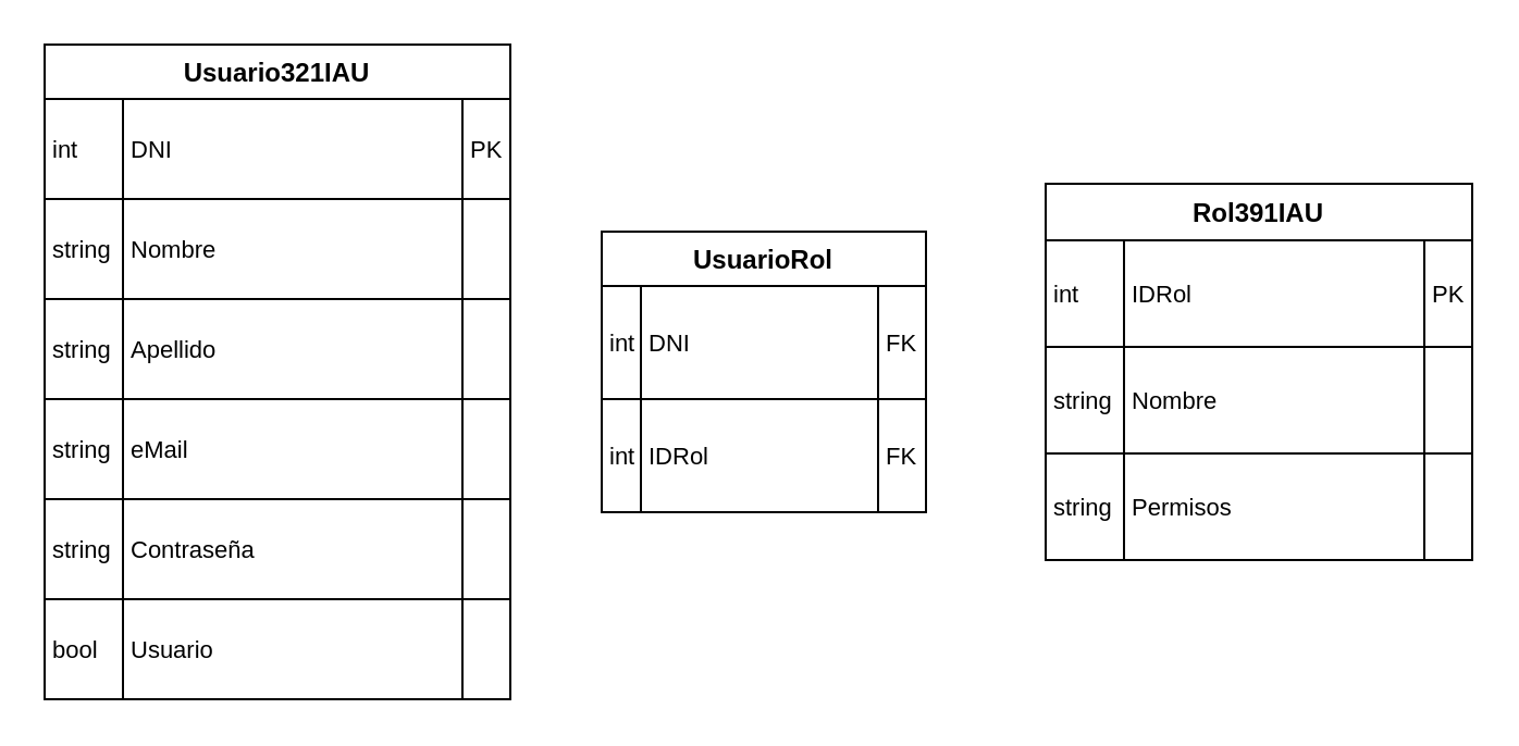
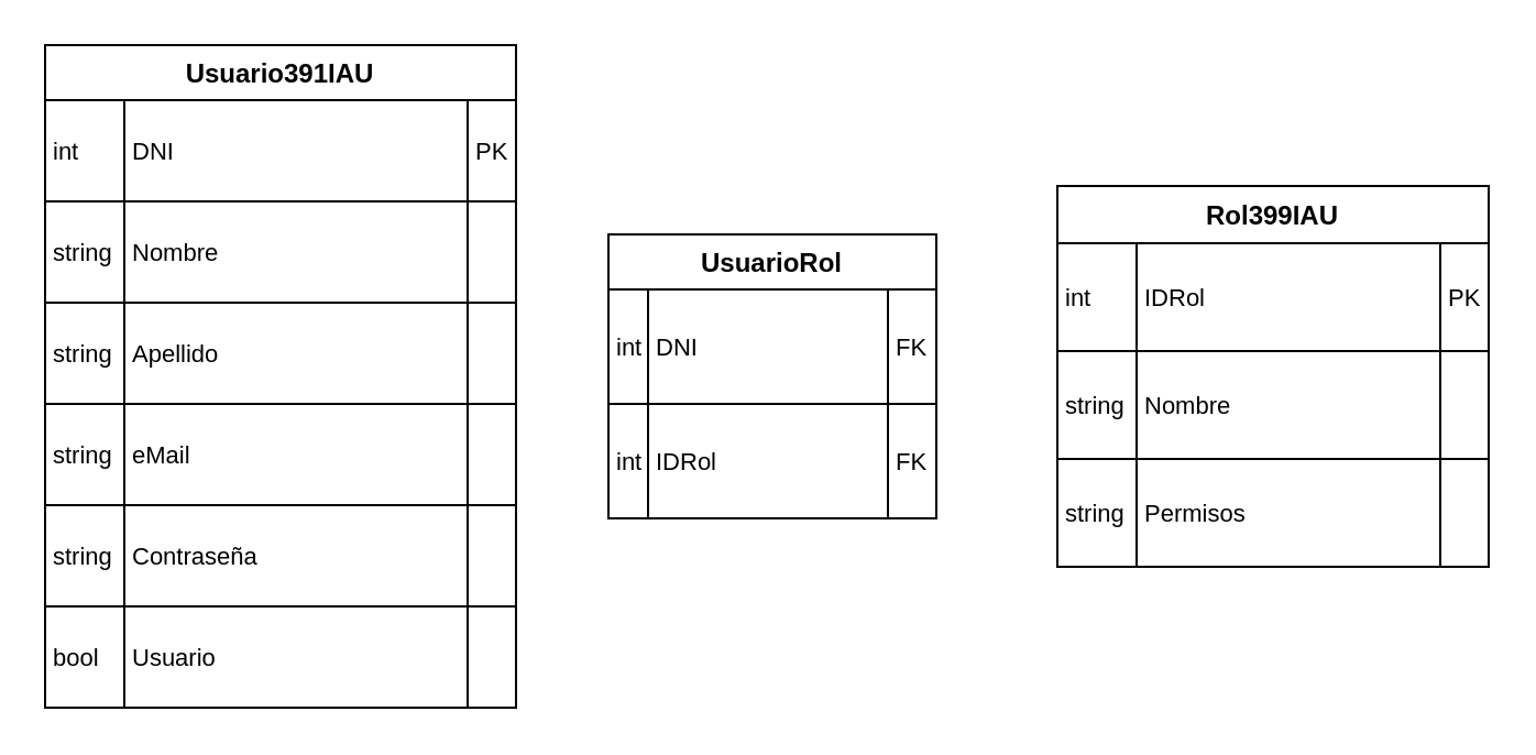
- <mxCell id="2" value="Usuario321IAU" style="shape=table;startSize=25;container=1;collapsible=0;childLayout=tableLayout;fixedRows=1;rowLines=1;fontStyle=1;align=center;resizeLast=1;" parent="1" vertex="1"><mxGeometry x="20" y="20" width="214" height="301" as="geometry" /></mxCell>
+ <mxCell id="2" value="Usuario391IAU" style="shape=table;startSize=25;container=1;collapsible=0;childLayout=tableLayout;fixedRows=1;rowLines=1;fontStyle=1;align=center;resizeLast=1;" parent="1" vertex="1"><mxGeometry x="20" y="20" width="214" height="301" as="geometry" /></mxCell>
- <mxCell id="27" value="Rol391IAU" style="shape=table;startSize=26;container=1;collapsible=0;childLayout=tableLayout;fixedRows=1;rowLines=1;fontStyle=1;align=center;resizeLast=1;" parent="1" vertex="1"><mxGeometry x="480" y="84" width="196" height="173" as="geometry" /></mxCell>
+ <mxCell id="27" value="Rol399IAU" style="shape=table;startSize=26;container=1;collapsible=0;childLayout=tableLayout;fixedRows=1;rowLines=1;fontStyle=1;align=center;resizeLast=1;" parent="1" vertex="1"><mxGeometry x="480" y="84" width="196" height="173" as="geometry" /></mxCell>
